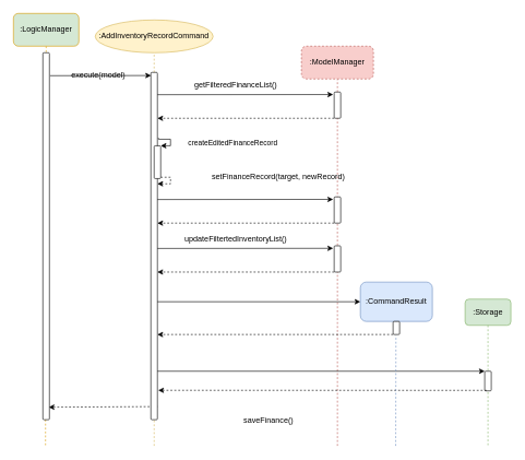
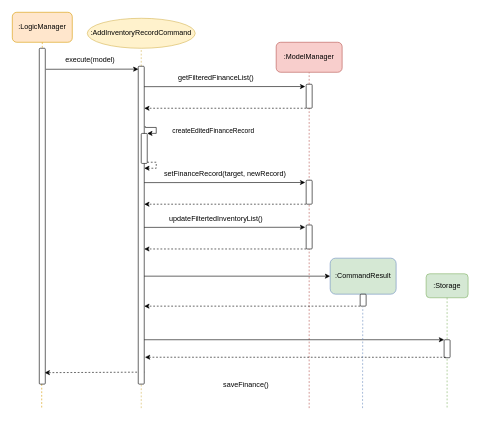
- <mxCell id="8" value=":LogicManager" style="rounded=1;whiteSpace=wrap;html=1;fillColor=#d5e8d4;strokeColor=#d79b00;" parent="1" vertex="1"><mxGeometry x="20" y="20" width="100" height="50" as="geometry" /></mxCell>
+ <mxCell id="8" value=":LogicManager" style="rounded=1;whiteSpace=wrap;html=1;fillColor=#ffe6cc;strokeColor=#d79b00;" parent="1" vertex="1"><mxGeometry x="20" y="20" width="100" height="50" as="geometry" /></mxCell>
- <mxCell id="12" value=":ModelManager" style="rounded=1;whiteSpace=wrap;html=1;fillColor=#f8cecc;strokeColor=#b85450;dashed=1;" parent="1" vertex="1"><mxGeometry x="460" y="70" width="110" height="50" as="geometry" /></mxCell>
+ <mxCell id="12" value=":ModelManager" style="rounded=1;whiteSpace=wrap;html=1;fillColor=#f8cecc;strokeColor=#b85450;" parent="1" vertex="1"><mxGeometry x="460" y="70" width="110" height="50" as="geometry" /></mxCell>
- <mxCell id="11" value="execute(model)" style="text;html=1;strokeColor=none;fillColor=none;align=center;verticalAlign=middle;whiteSpace=wrap;rounded=0;" parent="1" vertex="1"><mxGeometry x="130" y="105" width="40" height="20" as="geometry" /></mxCell>
+ <mxCell id="11" value="execute(model)" style="text;html=1;strokeColor=none;fillColor=none;align=center;verticalAlign=middle;whiteSpace=wrap;rounded=0;" parent="1" vertex="1"><mxGeometry x="130" y="90" width="40" height="20" as="geometry" /></mxCell>
- <mxCell id="34" value="setFinanceRecord(target, newRecord)" style="text;html=1;strokeColor=none;fillColor=none;align=center;verticalAlign=middle;whiteSpace=wrap;rounded=0;" parent="1" vertex="1"><mxGeometry x="310" y="260" width="230" height="20" as="geometry" /></mxCell>
+ <mxCell id="34" value="setFinanceRecord(target, newRecord)" style="text;html=1;strokeColor=none;fillColor=none;align=center;verticalAlign=middle;whiteSpace=wrap;rounded=0;" parent="1" vertex="1"><mxGeometry x="260" y="280" width="230" height="20" as="geometry" /></mxCell>
- <mxCell id="18" value=":CommandResult" style="rounded=1;whiteSpace=wrap;html=1;fillColor=#dae8fc;strokeColor=#6c8ebf;" parent="1" vertex="1"><mxGeometry x="550" y="430" width="110" height="60" as="geometry" /></mxCell>
+ <mxCell id="18" value=":CommandResult" style="rounded=1;whiteSpace=wrap;html=1;fillColor=#d5e8d4;strokeColor=#6c8ebf;" parent="1" vertex="1"><mxGeometry x="550" y="430" width="110" height="60" as="geometry" /></mxCell>
